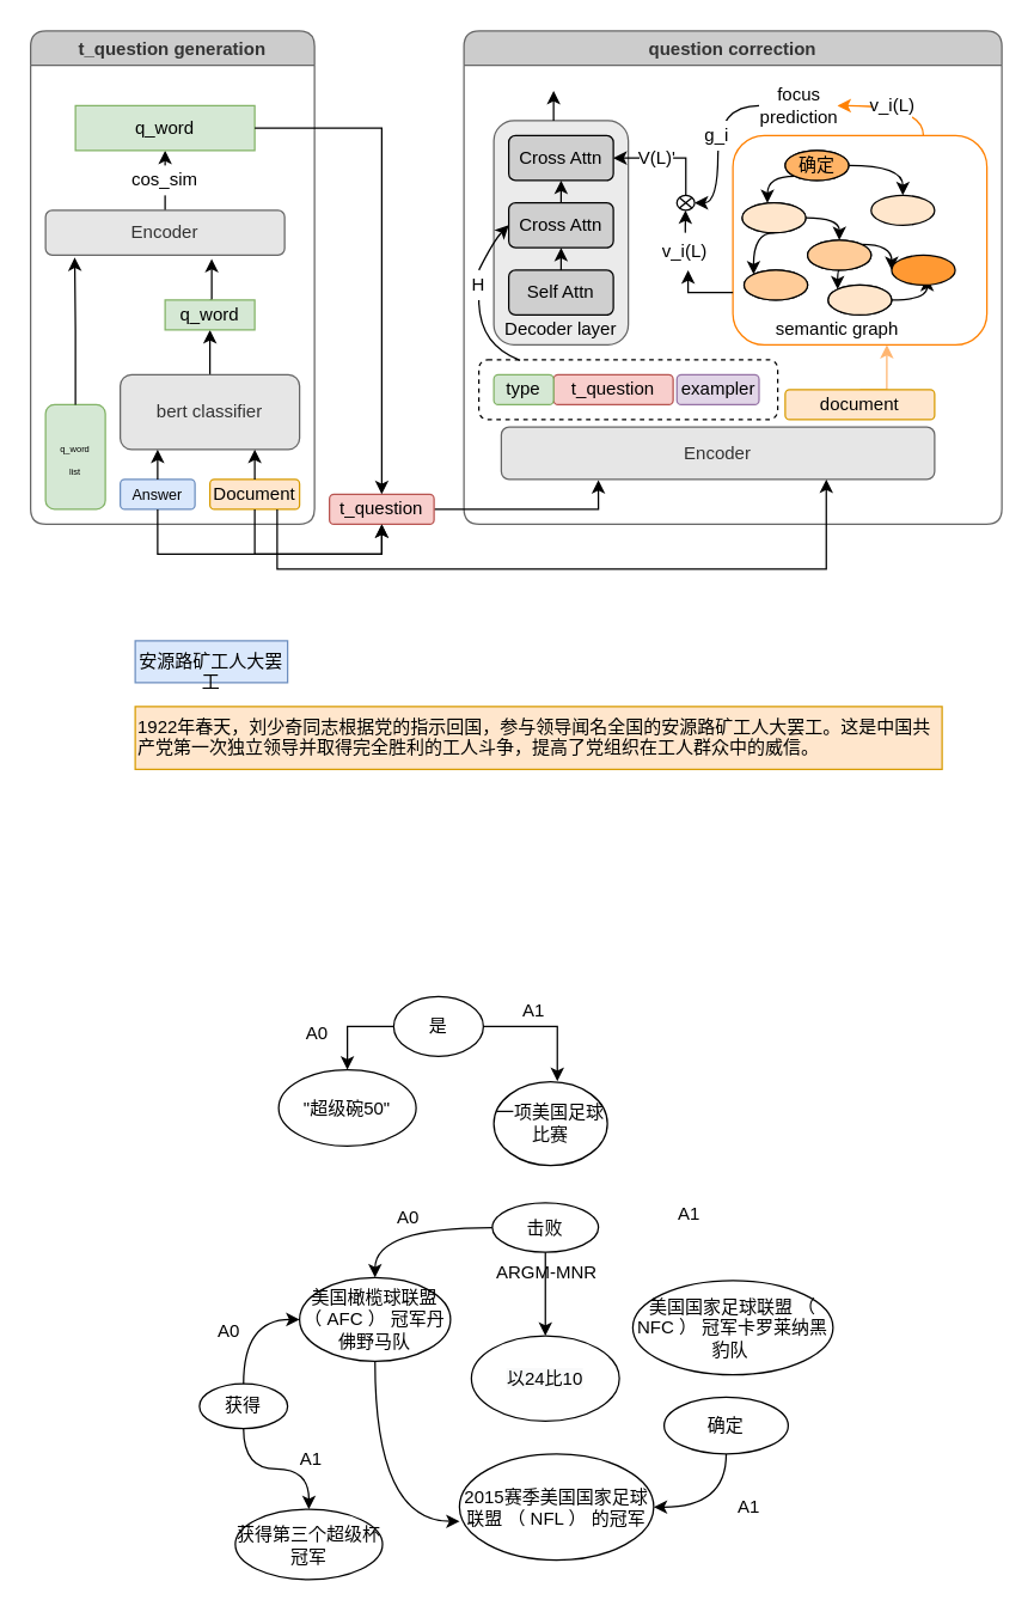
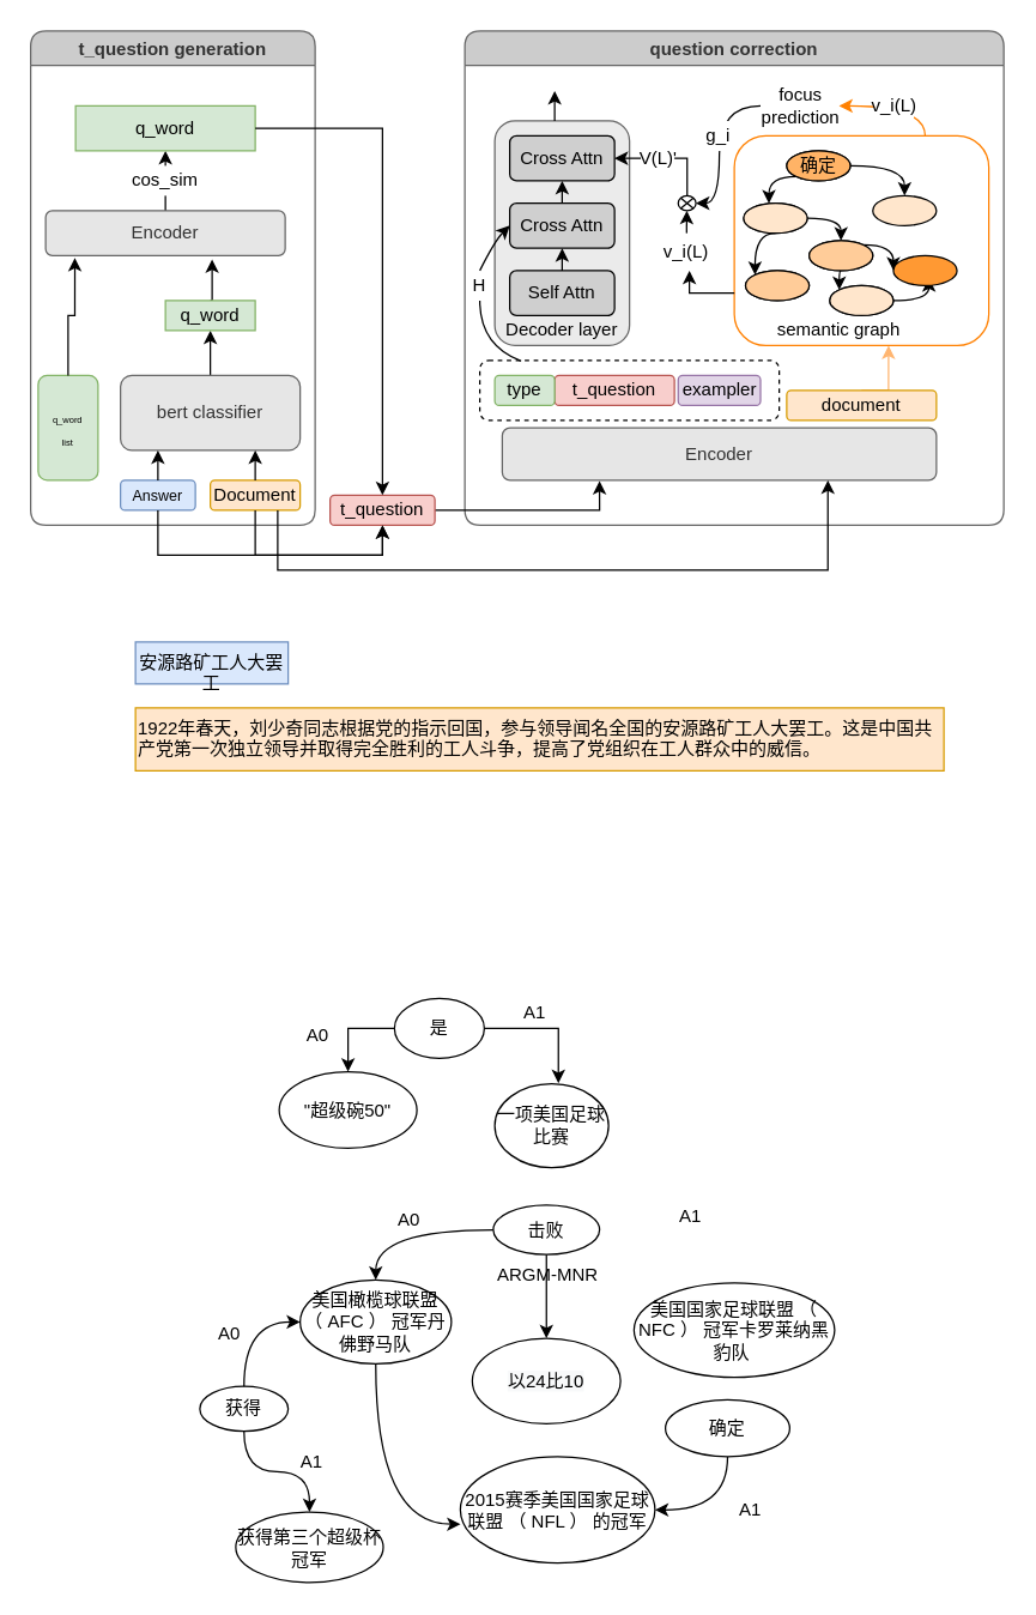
- <mxCell id="7" value="&lt;font style=&quot;font-size: 6px&quot;&gt;q_word&lt;br style=&quot;font-size: 6px&quot;&gt;list&lt;/font&gt;" style="rounded=1;whiteSpace=wrap;html=1;fillColor=#d5e8d4;strokeColor=#82b366;" parent="2" vertex="1"><mxGeometry x="10" y="250" width="40" height="70" as="geometry" /></mxCell>
+ <mxCell id="7" value="&lt;font style=&quot;font-size: 6px&quot;&gt;q_word&lt;br style=&quot;font-size: 6px&quot;&gt;list&lt;/font&gt;" style="rounded=1;whiteSpace=wrap;html=1;fillColor=#d5e8d4;strokeColor=#82b366;" parent="2" vertex="1"><mxGeometry x="5" y="230" width="40" height="70" as="geometry" /></mxCell>
